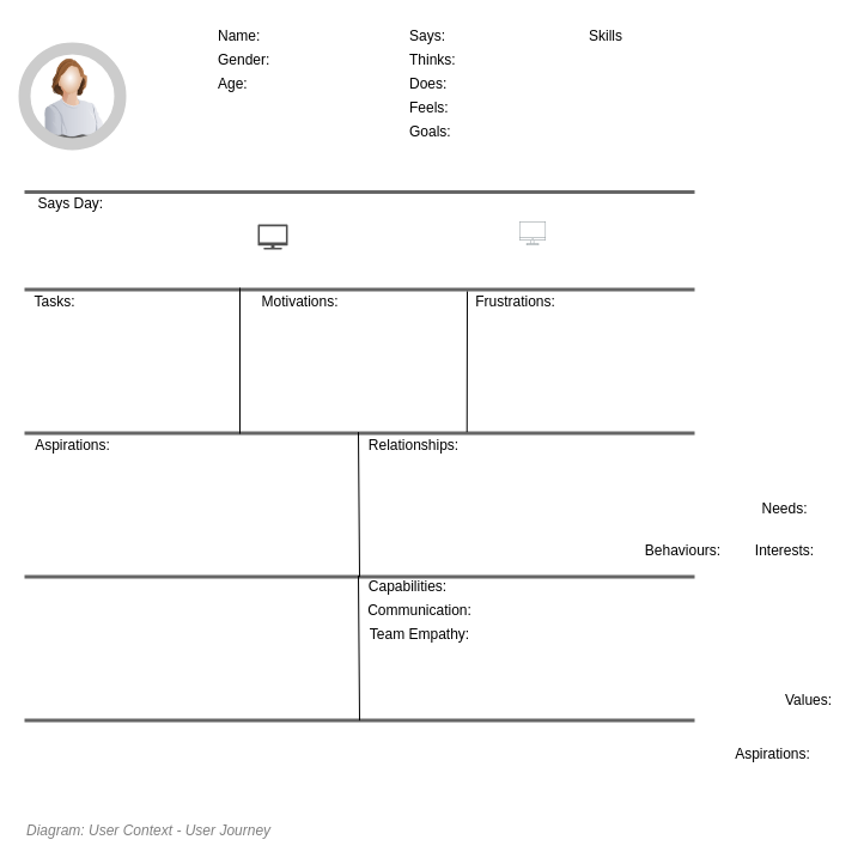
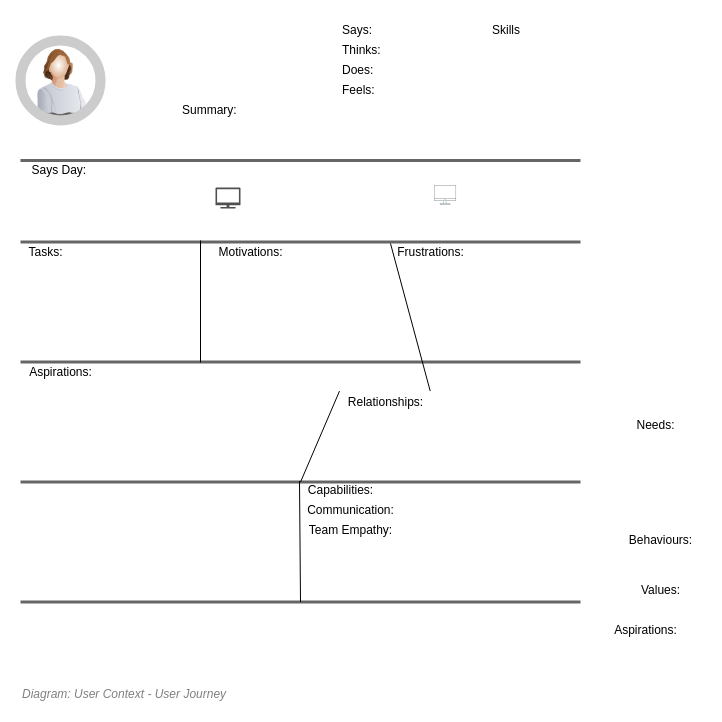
- <mxCell id="20" value="Name:" style="text;html=1;align=left;verticalAlign=middle;resizable=0;points=[];;autosize=1;fontSize=12;fontColor=#000000;" vertex="1" parent="1"><mxGeometry x="180" y="20" width="50" height="20" as="geometry" /></mxCell>
- <mxCell id="22" value="Gender:" style="text;html=1;align=left;verticalAlign=middle;resizable=0;points=[];;autosize=1;fontSize=12;fontColor=#000000;" vertex="1" parent="1"><mxGeometry x="180" y="40" width="60" height="20" as="geometry" /></mxCell>
- <mxCell id="21" value="Age:" style="text;html=1;align=left;verticalAlign=middle;resizable=0;points=[];;autosize=1;fontSize=12;fontColor=#000000;" vertex="1" parent="1"><mxGeometry x="180" y="60" width="40" height="20" as="geometry" /></mxCell>
+ <mxCell id="28" value="Summary:" style="text;html=1;align=left;verticalAlign=middle;resizable=0;points=[];;autosize=1;fontSize=12;fontColor=#000000;" vertex="1" parent="1"><mxGeometry x="180" y="100" width="70" height="20" as="geometry" /></mxCell>
- <mxCell id="27" value="Goals:" style="text;html=1;align=left;verticalAlign=middle;resizable=0;points=[];;autosize=1;fontSize=12;fontColor=#000000;" vertex="1" parent="1"><mxGeometry x="340" y="100" width="50" height="20" as="geometry" /></mxCell>
- <mxCell id="13" value="Relationships:" style="text;html=1;align=center;verticalAlign=middle;resizable=0;points=[];;autosize=1;fontSize=12;fontColor=#000000;" vertex="1" parent="1"><mxGeometry x="300" y="361.58" width="90" height="20" as="geometry" /></mxCell>
+ <mxCell id="13" value="Relationships:" style="text;html=1;align=center;verticalAlign=middle;resizable=0;points=[];;autosize=1;fontSize=12;fontColor=#000000;" vertex="1" parent="1"><mxGeometry x="340" y="391.58" width="90" height="20" as="geometry" /></mxCell>
- <mxCell id="37" value="Behaviours:" style="text;html=1;align=center;verticalAlign=middle;resizable=0;points=[];;autosize=1;fontSize=12;fontColor=#000000;" vertex="1" parent="1"><mxGeometry x="530" y="450" width="80" height="20" as="geometry" /></mxCell>
+ <mxCell id="37" value="Behaviours:" style="text;html=1;align=center;verticalAlign=middle;resizable=0;points=[];;autosize=1;fontSize=12;fontColor=#000000;" vertex="1" parent="1"><mxGeometry x="620" y="530" width="80" height="20" as="geometry" /></mxCell>
- <mxCell id="35" value="Interests:" style="text;html=1;align=center;verticalAlign=middle;resizable=0;points=[];;autosize=1;fontSize=12;fontColor=#000000;" vertex="1" parent="1"><mxGeometry x="625" y="450" width="60" height="20" as="geometry" /></mxCell>
- <mxCell id="38" value="Values:" style="text;html=1;align=center;verticalAlign=middle;resizable=0;points=[];;autosize=1;fontSize=12;fontColor=#000000;" vertex="1" parent="1"><mxGeometry x="650" y="575" width="50" height="20" as="geometry" /></mxCell>
+ <mxCell id="38" value="Values:" style="text;html=1;align=center;verticalAlign=middle;resizable=0;points=[];;autosize=1;fontSize=12;fontColor=#000000;" vertex="1" parent="1"><mxGeometry x="635" y="580" width="50" height="20" as="geometry" /></mxCell>
